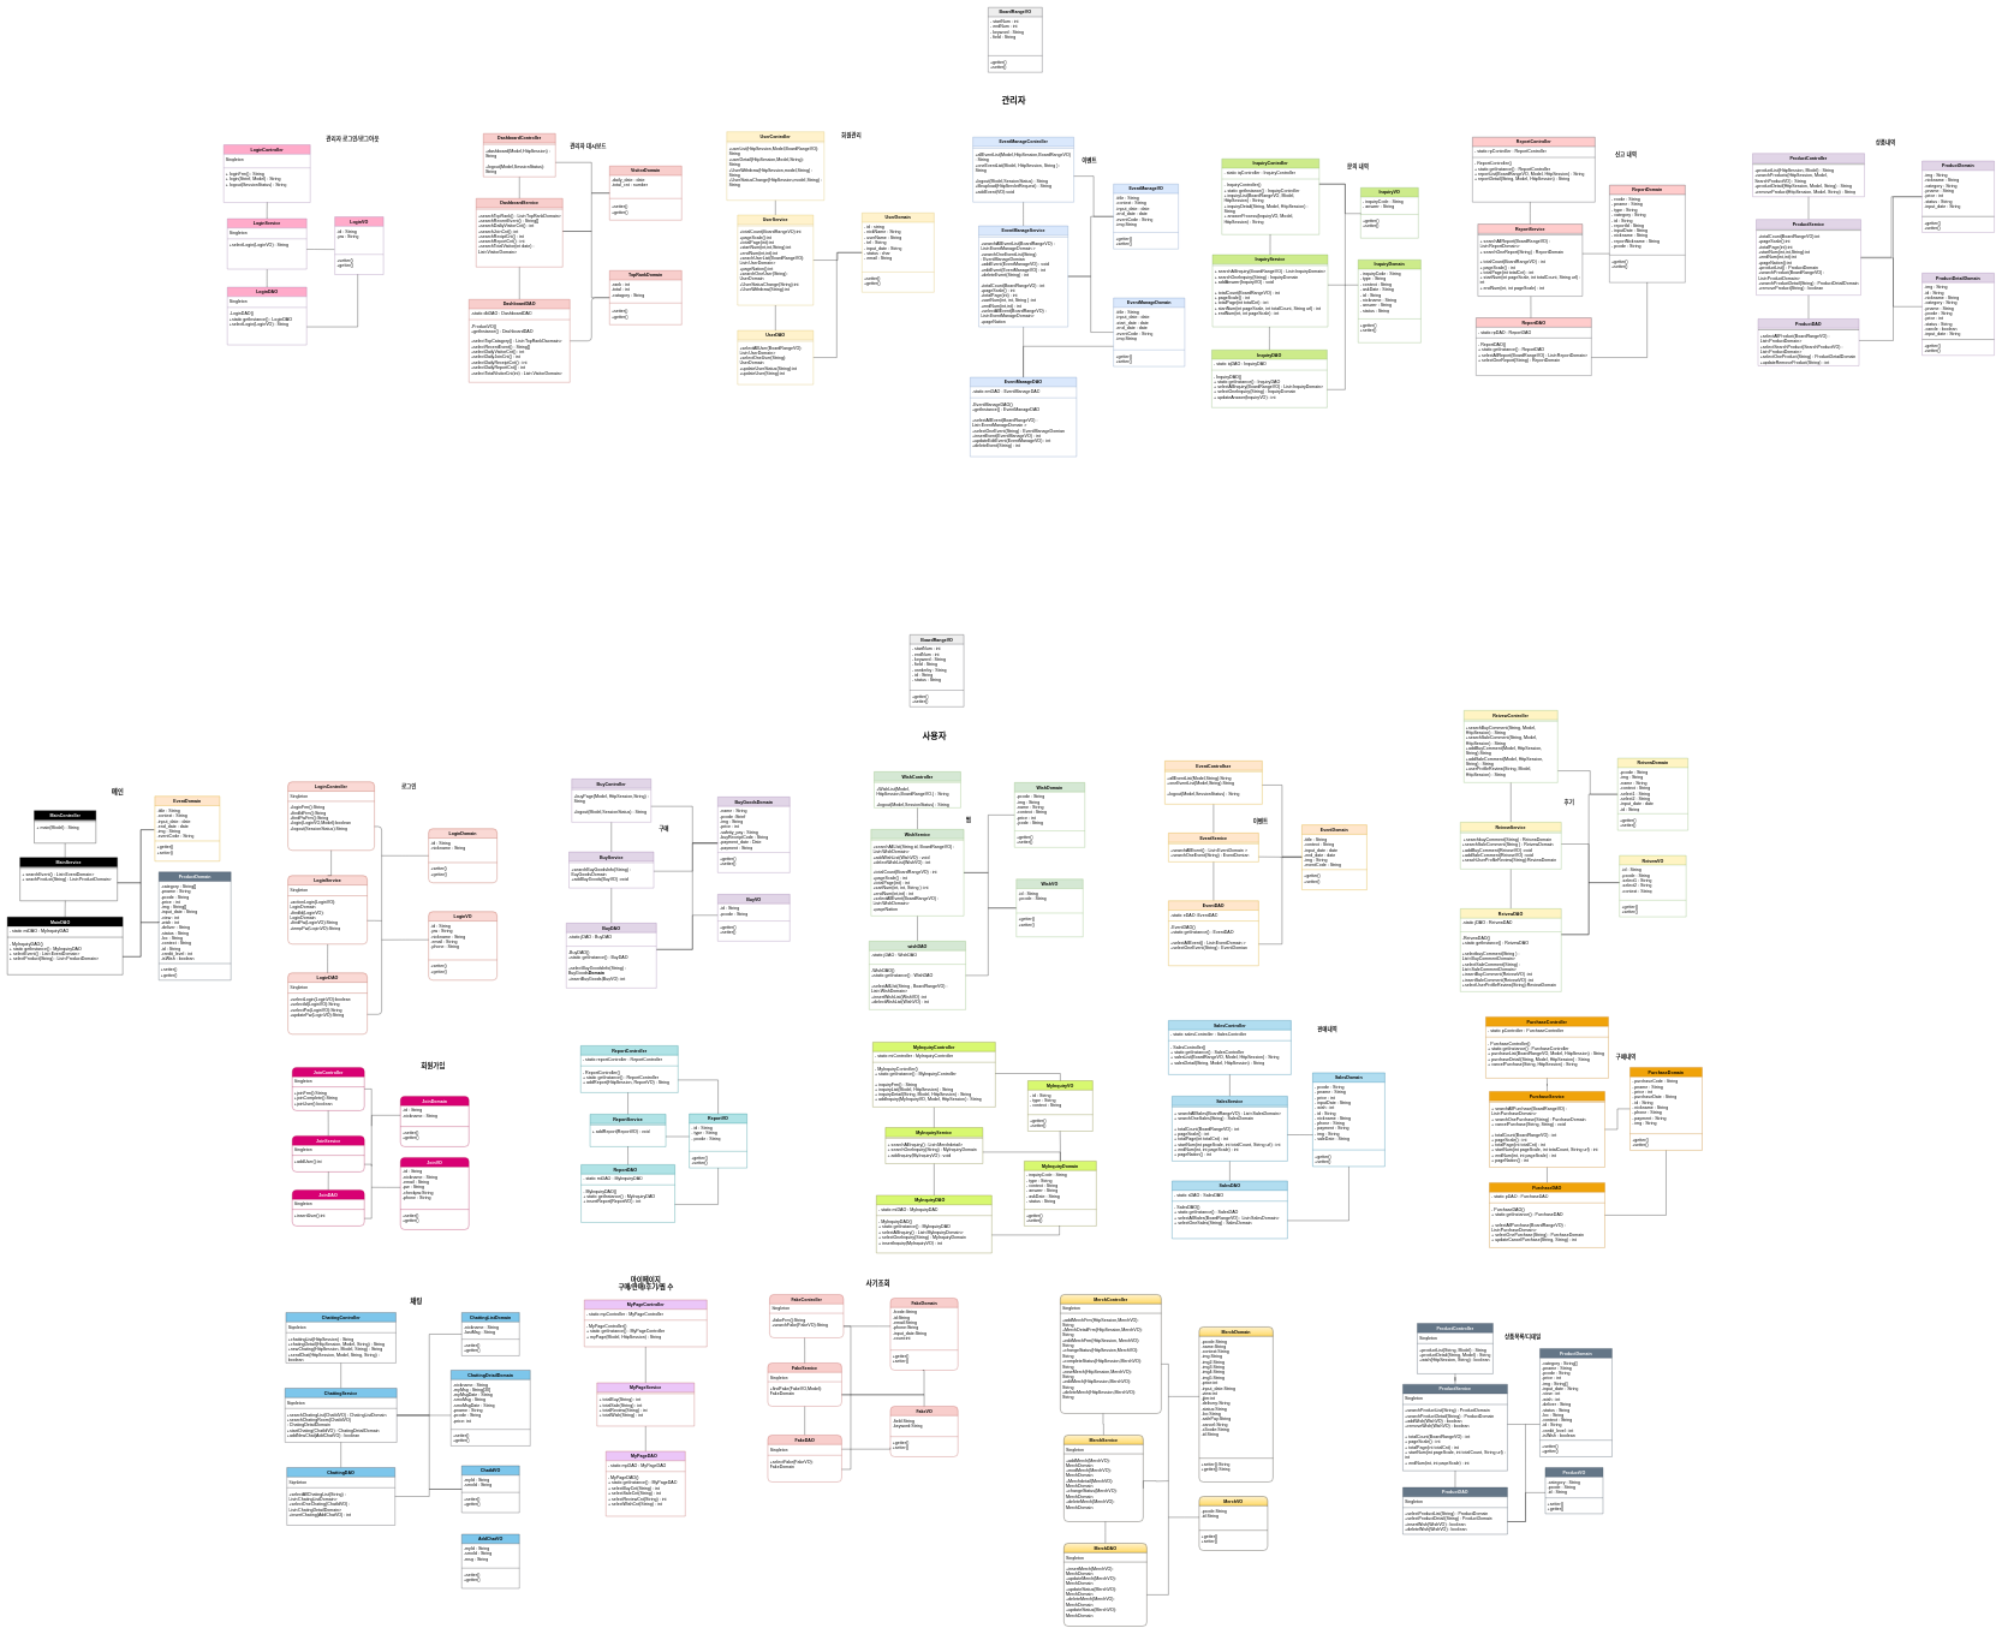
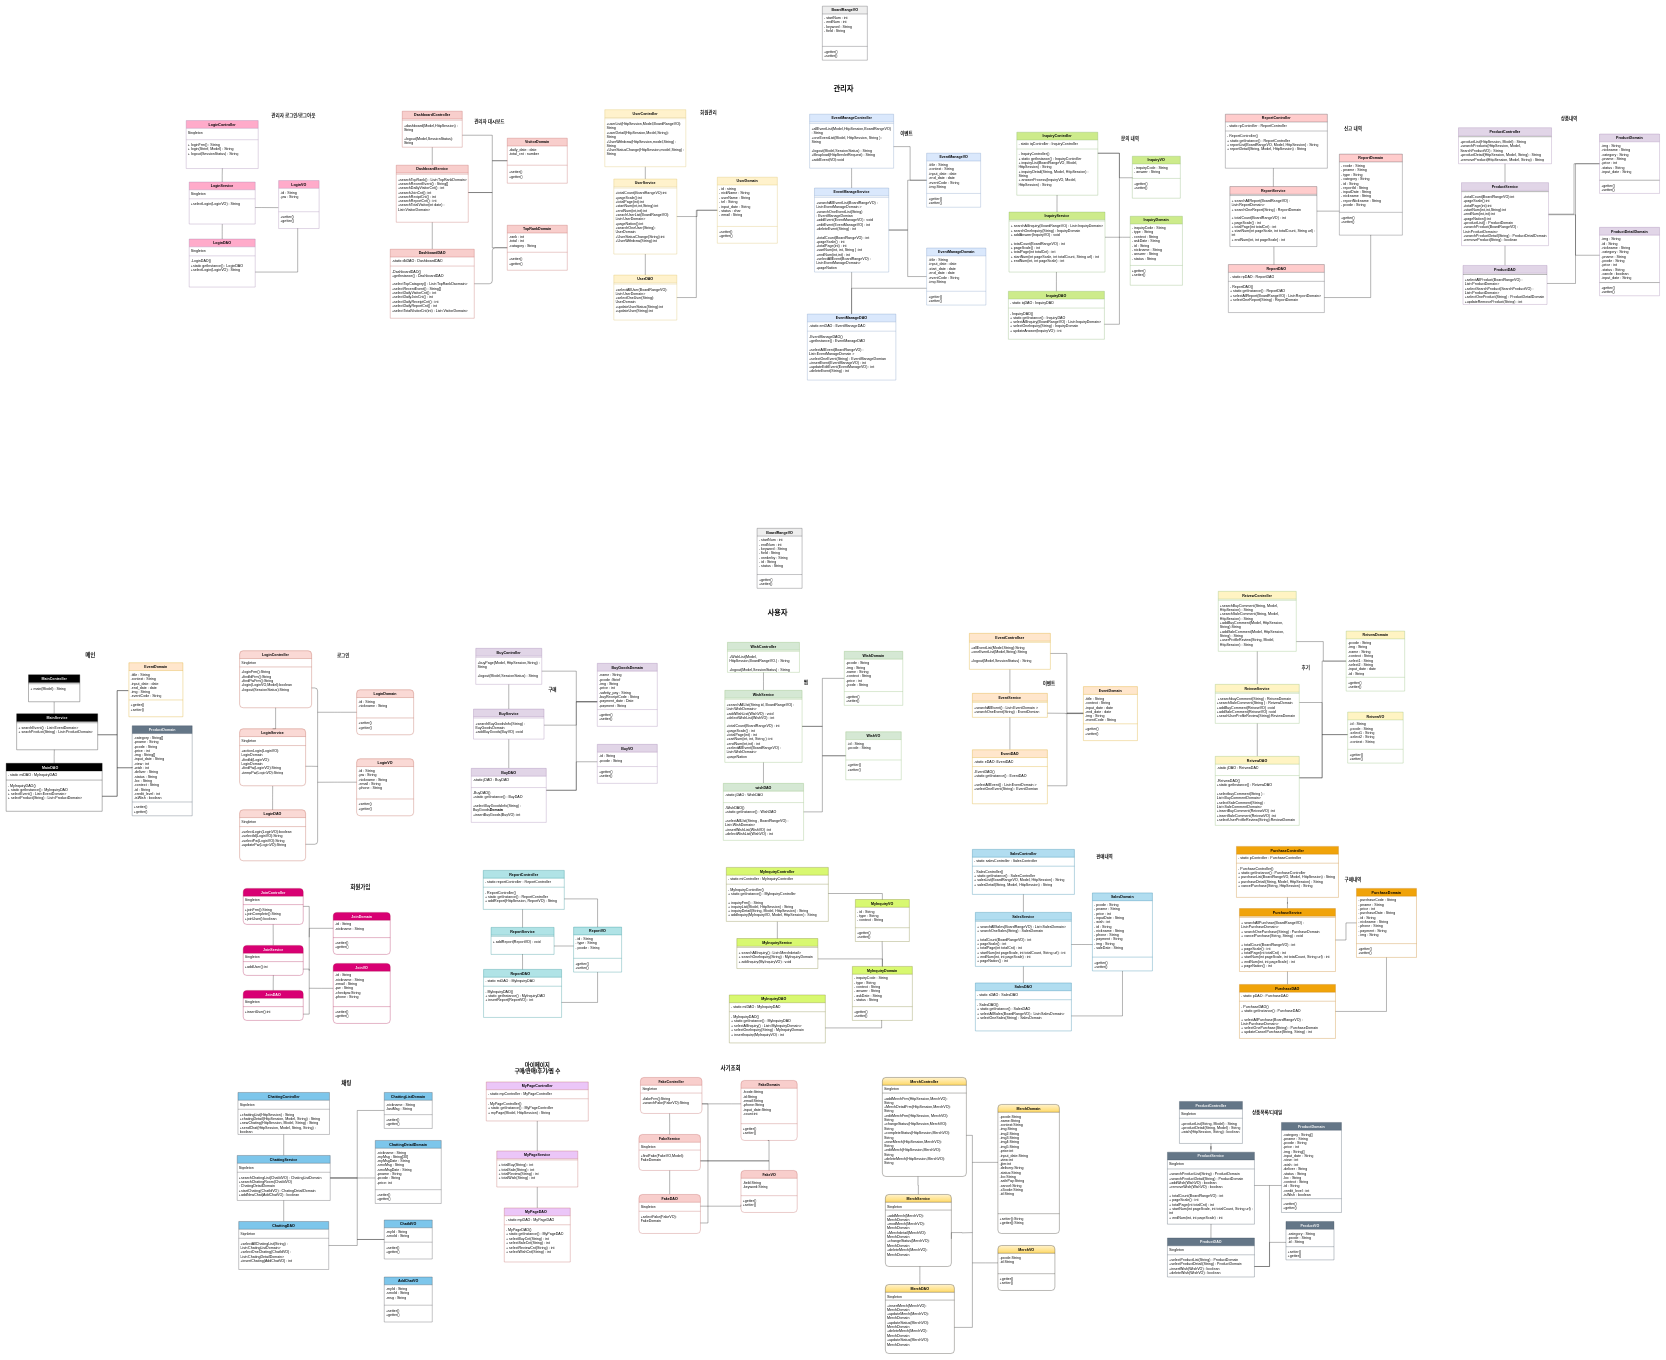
- <mxCell id="13" value="관리자" style="text;html=1;align=center;verticalAlign=middle;resizable=0;points=[];autosize=1;strokeColor=none;fillColor=none;fontSize=24;fontFamily=Architects Daughter;fontColor=default;fontStyle=1" parent="1" vertex="1"><mxGeometry x="2760" y="260" width="100" height="40" as="geometry" /></mxCell>
+ <mxCell id="13" value="관리자" style="text;html=1;align=center;verticalAlign=middle;resizable=0;points=[];autosize=1;strokeColor=none;fillColor=none;fontSize=24;fontFamily=Architects Daughter;fontColor=default;fontStyle=1" parent="1" vertex="1"><mxGeometry x="2760" y="275" width="100" height="40" as="geometry" /></mxCell>
- <mxCell id="148" value="-ProductVO()&lt;br&gt;+getInstance() : DashboardDAO&lt;br&gt;&lt;br&gt;+selectTopCatagory() : List&amp;lt;TopRankDaomain&amp;gt;&lt;br&gt;+selectRecentEvent() : String[]&lt;br&gt;+selectDailyVisitorCnt() : int&lt;br&gt;+selectDailyJoinCnt() : int&lt;br&gt;+selectDailyReceiptCnt() : int&lt;br&gt;+selectDailyReportCnt() : int&lt;br&gt;+selectTotalVisitorCnt(int) : List&amp;lt;VisitorDomain&amp;gt;" style="text;strokeColor=none;fillColor=none;align=left;verticalAlign=top;spacingLeft=4;spacingRight=4;overflow=hidden;rotatable=0;points=[[0,0.5],[1,0.5]];portConstraint=eastwest;whiteSpace=wrap;html=1;rounded=1;" parent="145" vertex="1"><mxGeometry y="60" width="280" height="170" as="geometry" /></mxCell>
+ <mxCell id="148" value="-DashboardDAO()&lt;br&gt;+getInstance() : DashboardDAO&lt;br&gt;&lt;br&gt;+selectTopCatagory() : List&amp;lt;TopRankDaomain&amp;gt;&lt;br&gt;+selectRecentEvent() : String[]&lt;br&gt;+selectDailyVisitorCnt() : int&lt;br&gt;+selectDailyJoinCnt() : int&lt;br&gt;+selectDailyReceiptCnt() : int&lt;br&gt;+selectDailyReportCnt() : int&lt;br&gt;+selectTotalVisitorCnt(int) : List&amp;lt;VisitorDomain&amp;gt;" style="text;strokeColor=none;fillColor=none;align=left;verticalAlign=top;spacingLeft=4;spacingRight=4;overflow=hidden;rotatable=0;points=[[0,0.5],[1,0.5]];portConstraint=eastwest;whiteSpace=wrap;html=1;rounded=1;" parent="145" vertex="1"><mxGeometry y="60" width="280" height="170" as="geometry" /></mxCell>
- <mxCell id="64" value="로그인" style="text;html=1;align=center;verticalAlign=middle;resizable=0;points=[];autosize=1;strokeColor=none;fillColor=none;fontSize=15;fontStyle=1" parent="1" vertex="1"><mxGeometry x="1098" y="2165" width="70" height="30" as="geometry" /></mxCell>
+ <mxCell id="64" value="로그인" style="text;html=1;align=center;verticalAlign=middle;resizable=0;points=[];autosize=1;strokeColor=none;fillColor=none;fontSize=15;fontStyle=1" parent="1" vertex="1"><mxGeometry x="1108" y="2170" width="70" height="30" as="geometry" /></mxCell>
- <mxCell id="406" value="메인" style="text;html=1;align=center;verticalAlign=middle;resizable=0;points=[];autosize=1;strokeColor=none;fillColor=none;fontSize=18;fontStyle=1" parent="1" vertex="1"><mxGeometry x="295" y="2178" width="60" height="40" as="geometry" /></mxCell>
+ <mxCell id="406" value="메인" style="text;html=1;align=center;verticalAlign=middle;resizable=0;points=[];autosize=1;strokeColor=none;fillColor=none;fontSize=18;fontStyle=1" parent="1" vertex="1"><mxGeometry x="270" y="2163" width="60" height="40" as="geometry" /></mxCell>
- <mxCell id="466" style="edgeStyle=orthogonalEdgeStyle;rounded=0;orthogonalLoop=1;jettySize=auto;html=1;endArrow=none;endFill=0;" edge="1" parent="1" source="467" target="479"><mxGeometry relative="1" as="geometry" /></mxCell>
